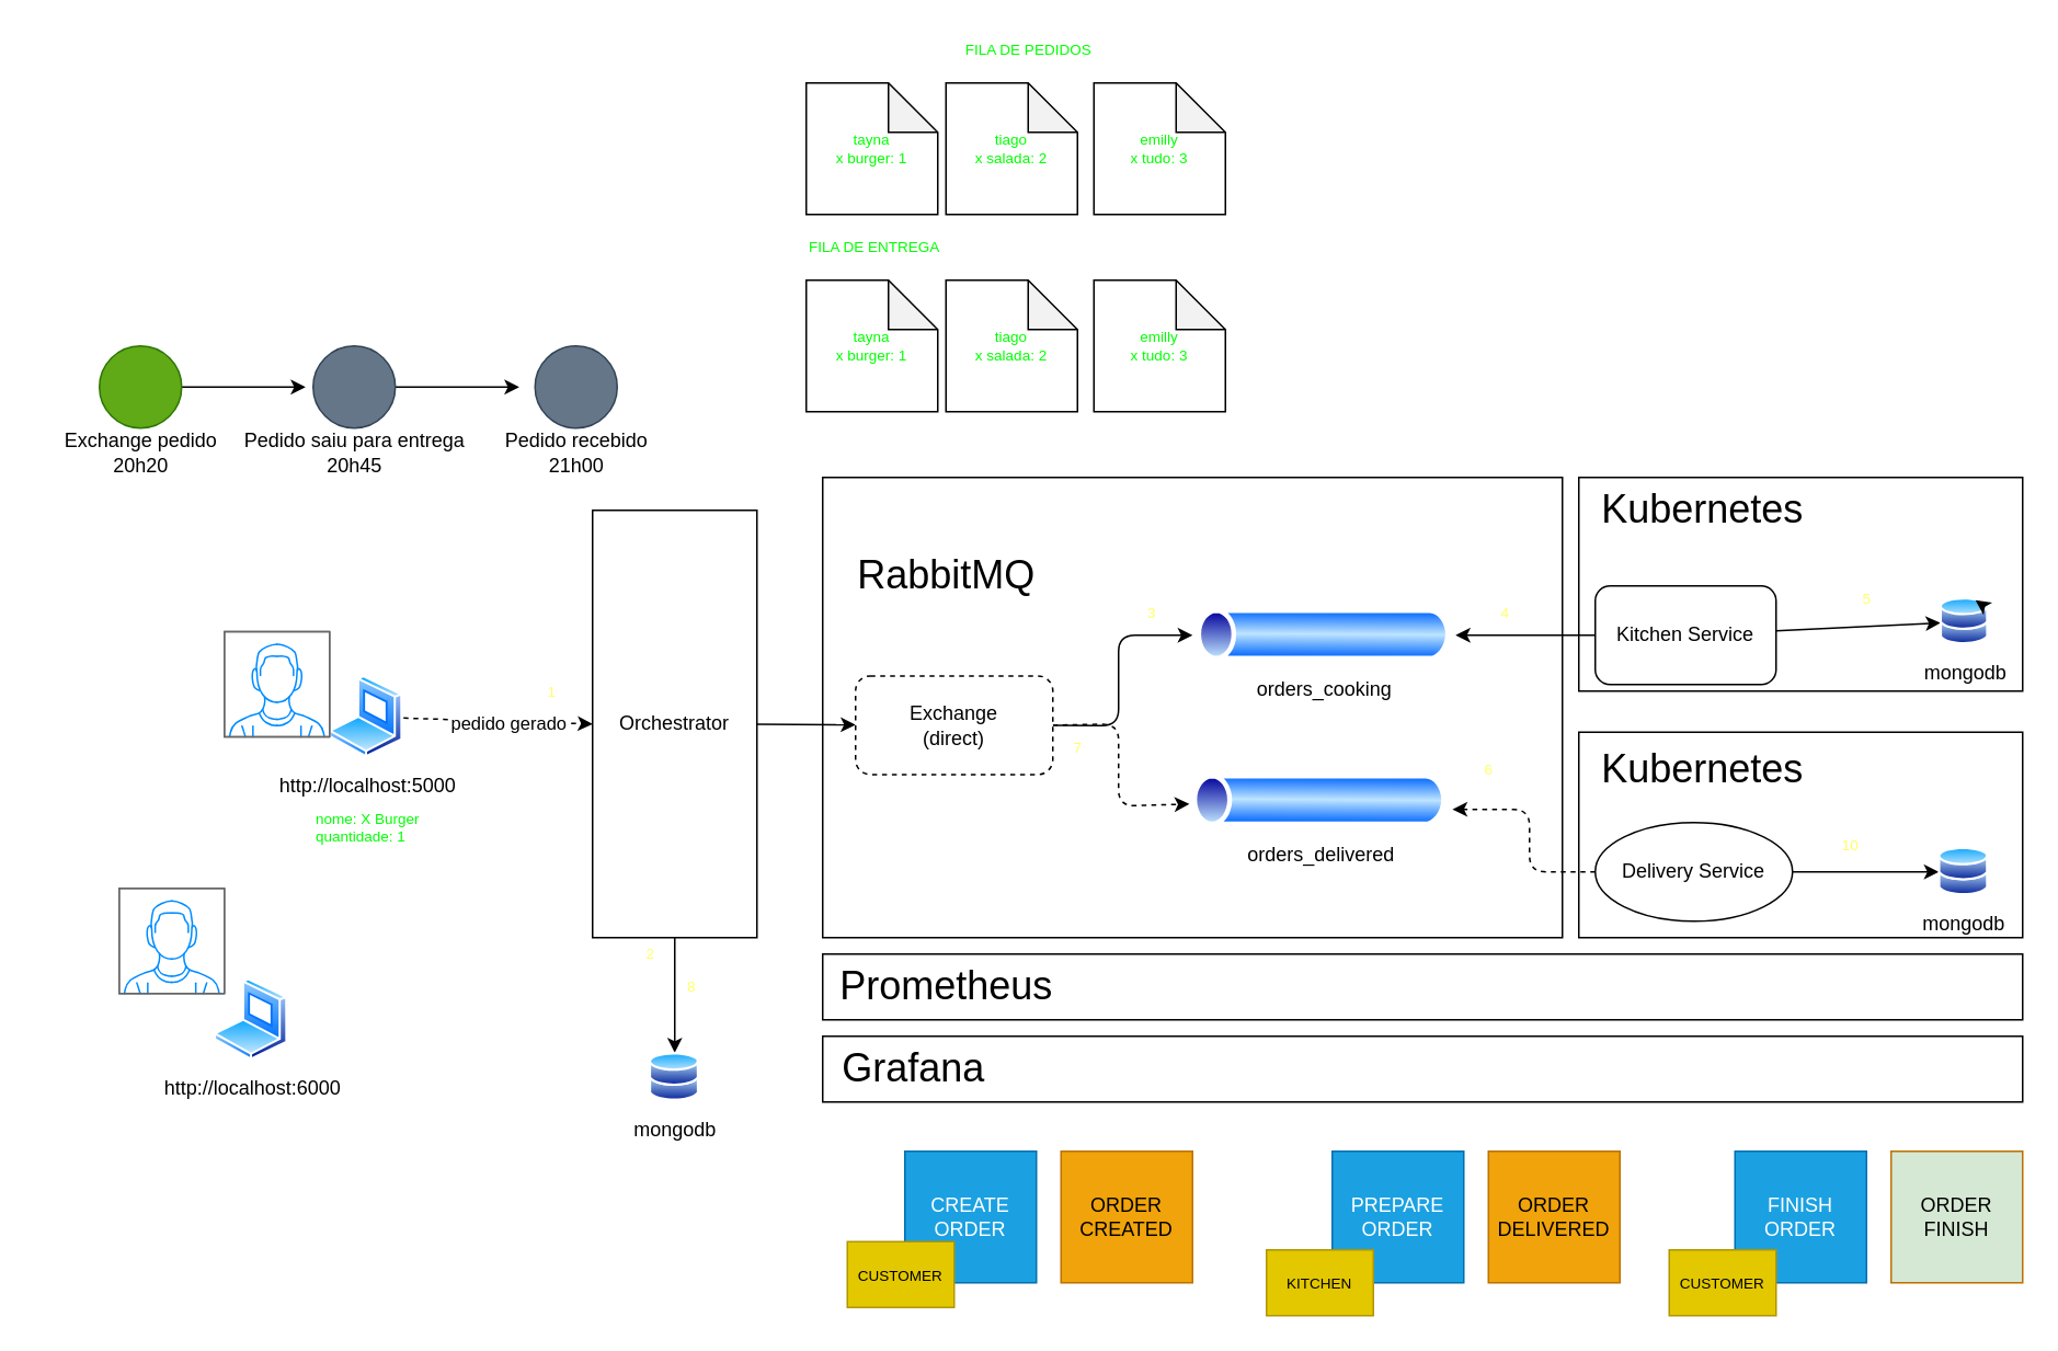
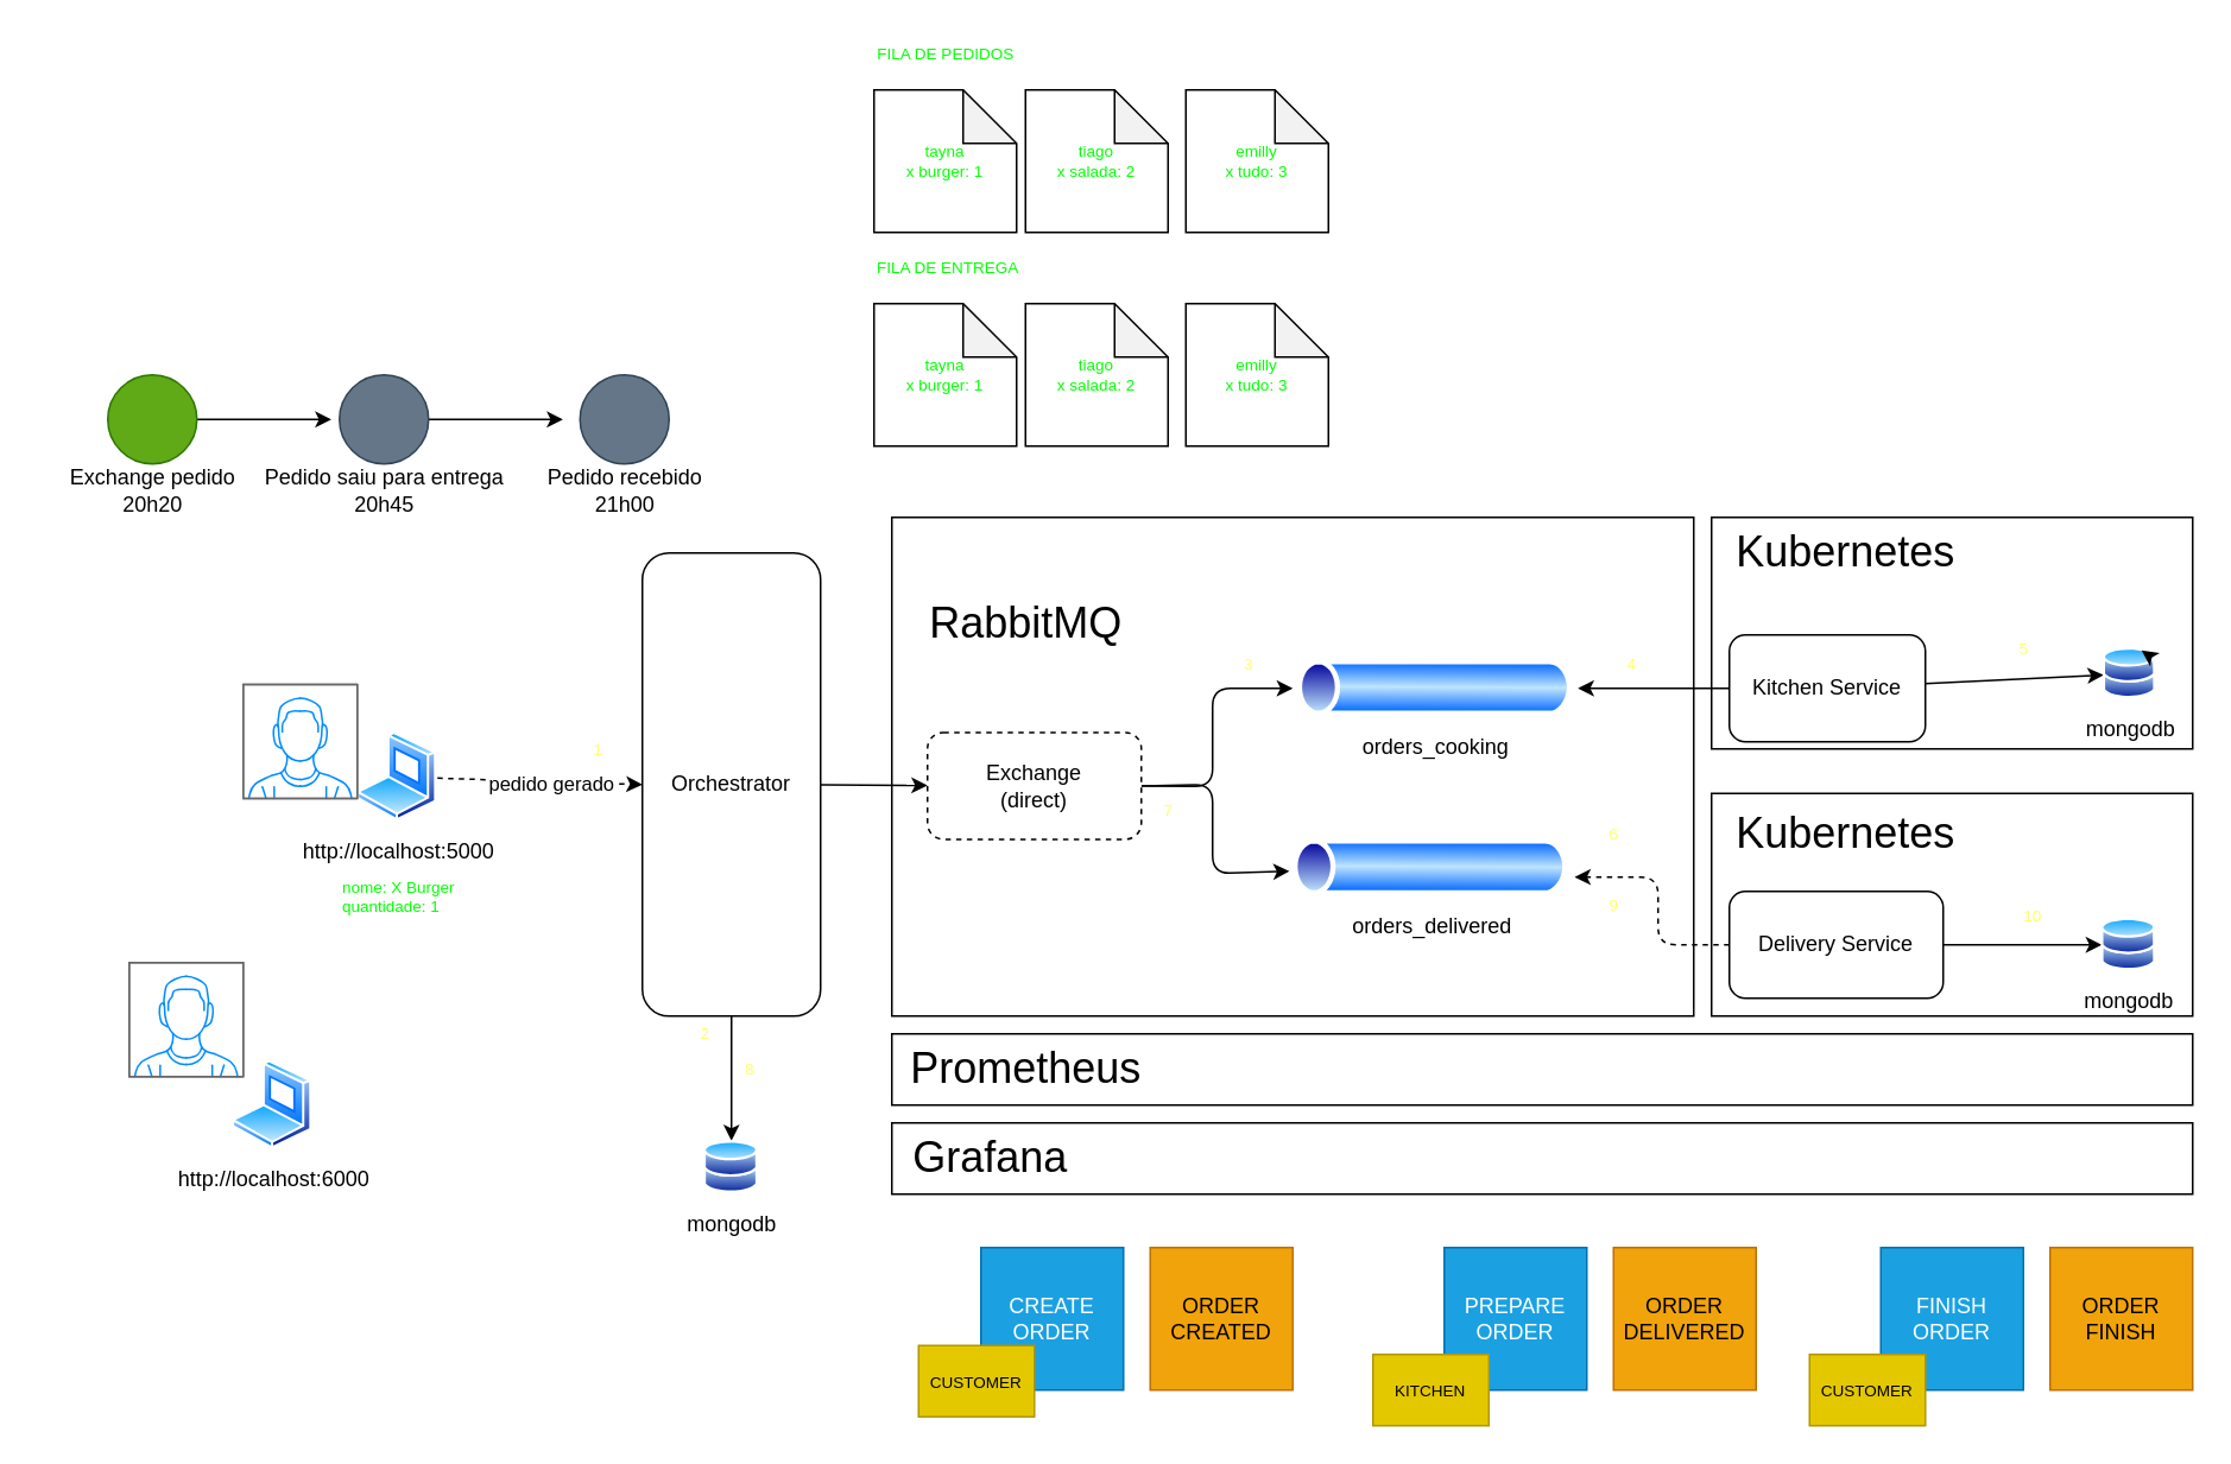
- <mxCell id="64" value="FILA DE PEDIDOS" style="text;html=1;align=center;verticalAlign=middle;resizable=0;points=[];autosize=1;strokeColor=none;fillColor=none;fontSize=9;fontColor=#00FF00;" parent="1" vertex="1"><mxGeometry x="575" y="20" width="100" height="20" as="geometry" /></mxCell>
+ <mxCell id="64" value="FILA DE PEDIDOS" style="text;html=1;align=center;verticalAlign=middle;resizable=0;points=[];autosize=1;strokeColor=none;fillColor=none;fontSize=9;fontColor=#00FF00;" parent="1" vertex="1"><mxGeometry x="480" y="20" width="100" height="20" as="geometry" /></mxCell>
- <mxCell id="13" value="Orchestrator" style="whiteSpace=wrap;html=1;rounded=0;" parent="1" vertex="1"><mxGeometry x="360" y="310" width="100" height="260" as="geometry" /></mxCell>
+ <mxCell id="13" value="Orchestrator" style="rounded=1;whiteSpace=wrap;html=1;" parent="1" vertex="1"><mxGeometry x="360" y="310" width="100" height="260" as="geometry" /></mxCell>
- <mxCell id="20" value="" style="edgeStyle=none;html=1;fontSize=9;exitX=1;exitY=0.5;exitDx=0;exitDy=0;dashed=1;" parent="1" source="22" target="31" edge="1"><mxGeometry relative="1" as="geometry"><Array as="points"><mxPoint x="680" y="440" /><mxPoint x="680" y="490" /></Array></mxGeometry></mxCell>
+ <mxCell id="20" value="" style="edgeStyle=none;html=1;fontSize=9;exitX=1;exitY=0.5;exitDx=0;exitDy=0;" parent="1" source="22" target="31" edge="1"><mxGeometry relative="1" as="geometry"><Array as="points"><mxPoint x="680" y="440" /><mxPoint x="680" y="490" /></Array></mxGeometry></mxCell>
+ <mxCell id="52" value="9" style="text;html=1;align=center;verticalAlign=middle;resizable=0;points=[];autosize=1;strokeColor=none;fillColor=none;fontSize=9;fontColor=#FFFF66;" parent="1" vertex="1"><mxGeometry x="890" y="497.5" width="30" height="20" as="geometry" /></mxCell>
- <mxCell id="58" value="10" style="text;html=1;align=center;verticalAlign=middle;resizable=0;points=[];autosize=1;strokeColor=none;fillColor=none;fontSize=9;fontColor=#FFFF66;" parent="1" vertex="1"><mxGeometry x="1110" y="503.75" width="30" height="20" as="geometry" /></mxCell>
+ <mxCell id="58" value="10" style="text;html=1;align=center;verticalAlign=middle;resizable=0;points=[];autosize=1;strokeColor=none;fillColor=none;fontSize=9;fontColor=#FFFF66;" parent="1" vertex="1"><mxGeometry x="1125" y="503.75" width="30" height="20" as="geometry" /></mxCell>
- <mxCell id="19" value="Delivery Service" style="ellipse;whiteSpace=wrap;html=1;" parent="1" vertex="1"><mxGeometry x="970" y="500" width="120" height="60" as="geometry" /></mxCell>
+ <mxCell id="19" value="Delivery Service" style="rounded=1;whiteSpace=wrap;html=1;" parent="1" vertex="1"><mxGeometry x="970" y="500" width="120" height="60" as="geometry" /></mxCell>
- <mxCell id="42" value="ORDER FINISH" style="whiteSpace=wrap;html=1;aspect=fixed;fillColor=#d5e8d4;fontColor=#000000;strokeColor=#BD7000;" parent="1" vertex="1"><mxGeometry x="1150" y="700" width="80" height="80" as="geometry" /></mxCell>
+ <mxCell id="42" value="ORDER FINISH" style="whiteSpace=wrap;html=1;aspect=fixed;fillColor=#f0a30a;fontColor=#000000;strokeColor=#BD7000;" parent="1" vertex="1"><mxGeometry x="1150" y="700" width="80" height="80" as="geometry" /></mxCell>
